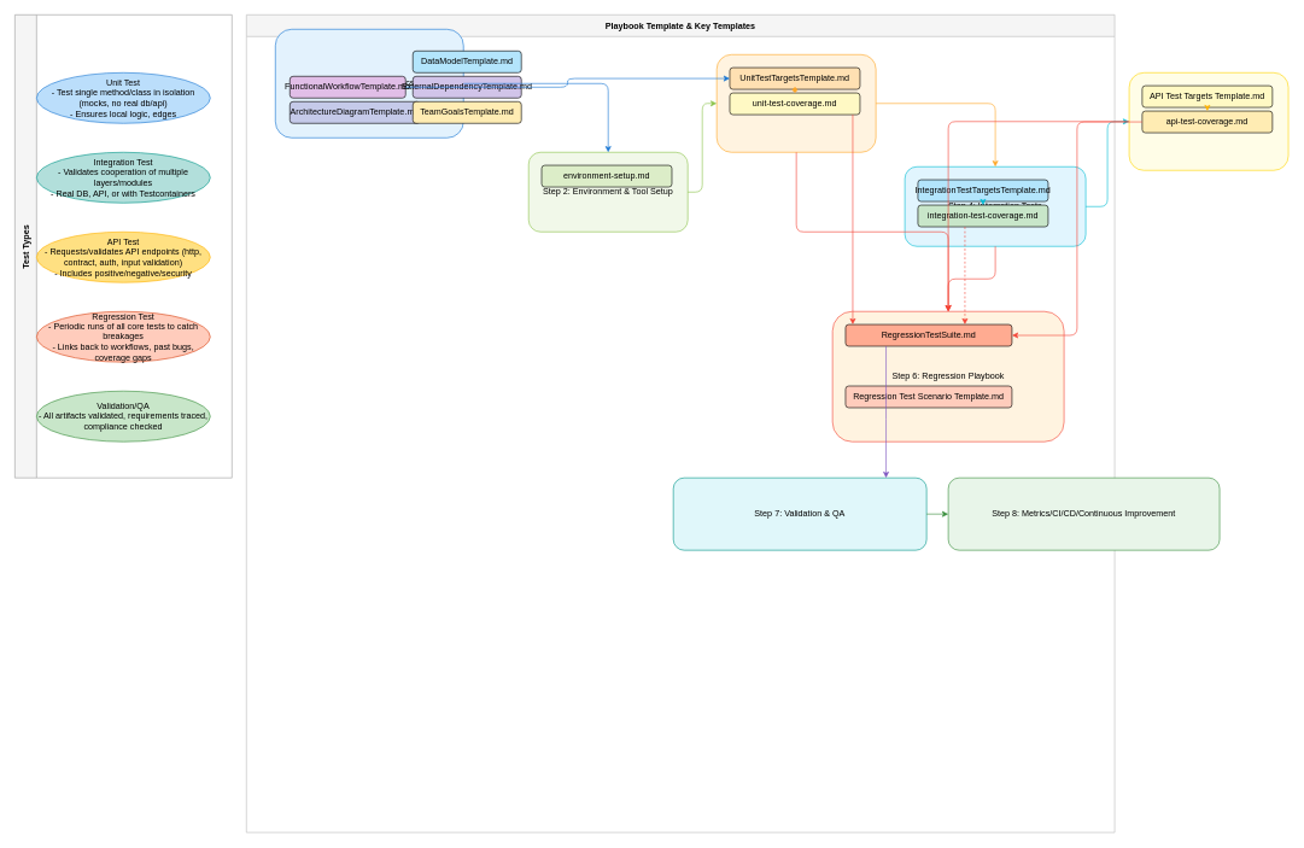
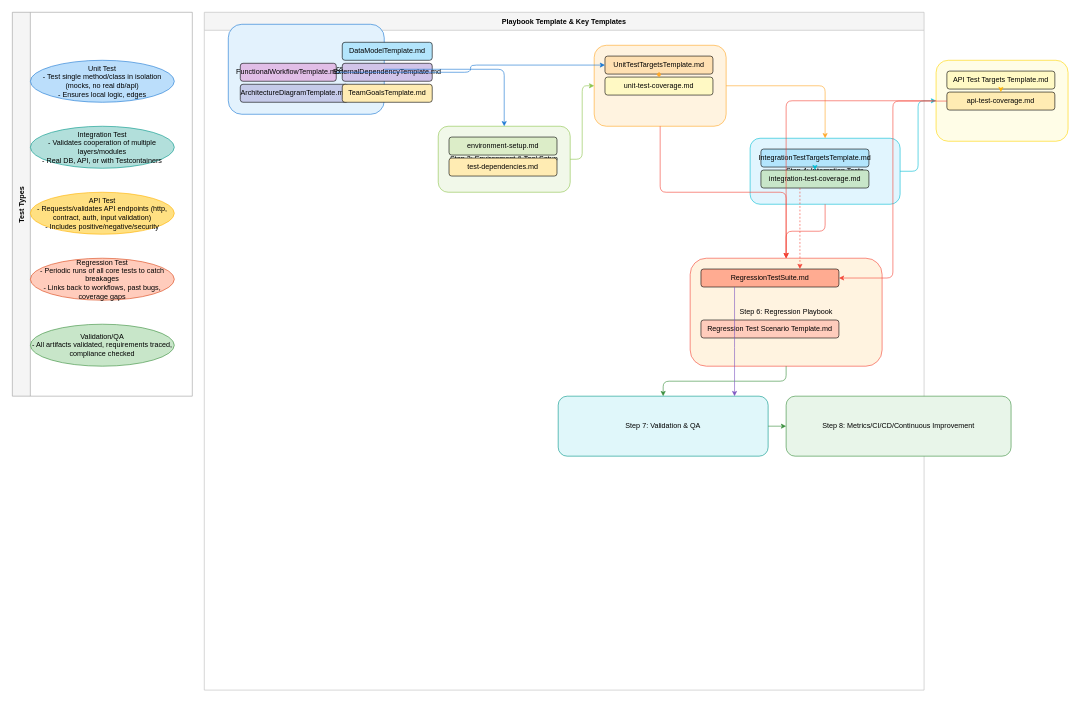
+ <mxCell id="17" value="test-dependencies.md" style="rectangle;rounded=1;whiteSpace=wrap;html=1;fillColor=#FFECB3;" parent="15" vertex="1"><mxGeometry x="18" y="53" width="180" height="30" as="geometry" /></mxCell>
- <mxCell id="45" value="" style="edgeStyle=elbowEdgeStyle;endArrow=classic;html=1;strokeColor=#F44336;" parent="8" source="20" target="28" edge="1"><mxGeometry relative="1" as="geometry" /></mxCell>
+ <mxCell id="39" style="edgeStyle=orthogonalEdgeStyle;strokeColor=#388E3C;html=1;" parent="8" source="27" target="30" edge="1"><mxGeometry relative="1" as="geometry" /></mxCell>
